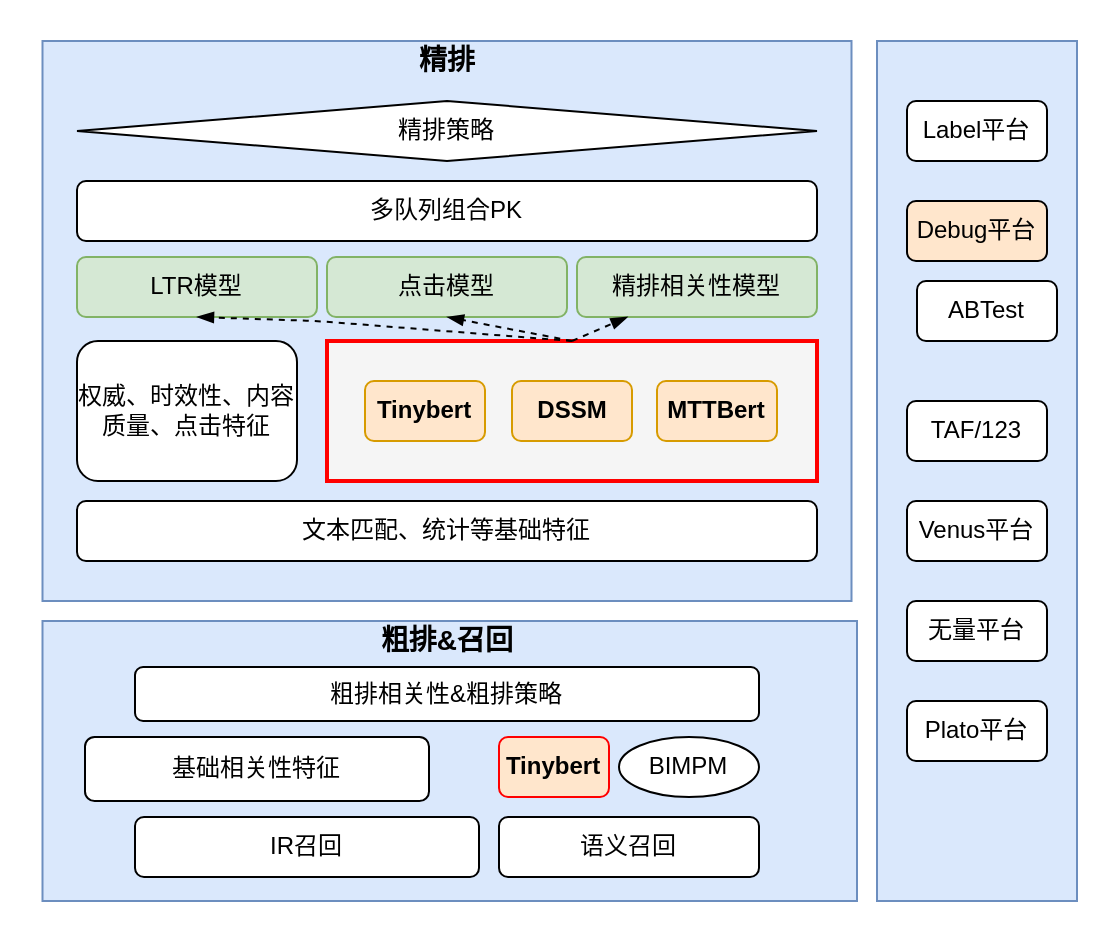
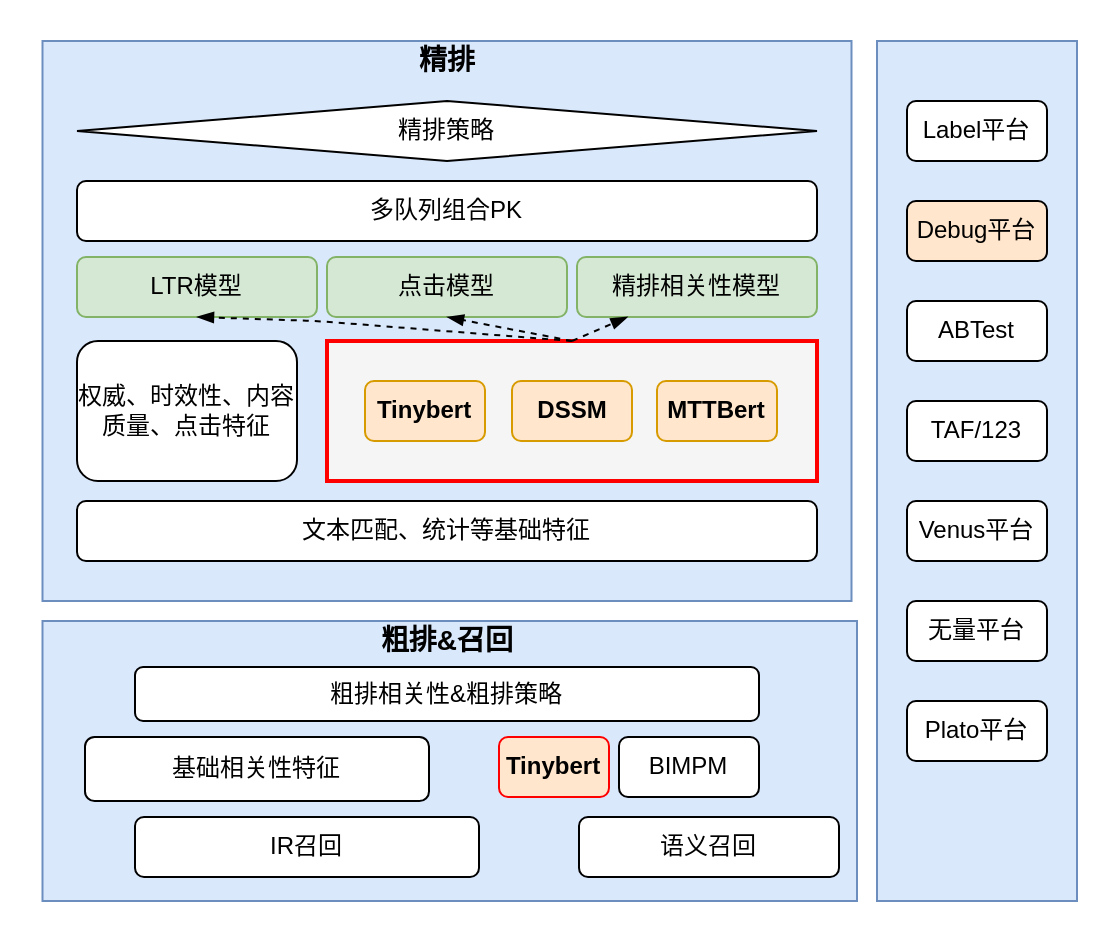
- <mxCell id="29" value="&lt;span&gt;ABTest&lt;/span&gt;" style="rounded=1;whiteSpace=wrap;html=1;strokeWidth=1;fontStyle=0" vertex="1" parent="1"><mxGeometry x="458" y="140" width="70" height="30" as="geometry" /></mxCell>
+ <mxCell id="29" value="&lt;span&gt;ABTest&lt;/span&gt;" style="rounded=1;whiteSpace=wrap;html=1;strokeWidth=1;fontStyle=0" vertex="1" parent="1"><mxGeometry x="453" y="150" width="70" height="30" as="geometry" /></mxCell>
- <mxCell id="21" value="&lt;span&gt;BIMPM&lt;/span&gt;" style="ellipse;whiteSpace=wrap;html=1;strokeWidth=1;fontStyle=0;" vertex="1" parent="1"><mxGeometry x="309" y="368" width="70" height="30" as="geometry" /></mxCell>
+ <mxCell id="21" value="&lt;span&gt;BIMPM&lt;/span&gt;" style="rounded=1;whiteSpace=wrap;html=1;strokeWidth=1;fontStyle=0" vertex="1" parent="1"><mxGeometry x="309" y="368" width="70" height="30" as="geometry" /></mxCell>
- <mxCell id="24" value="&lt;span&gt;语义召回&lt;/span&gt;" style="rounded=1;whiteSpace=wrap;html=1;strokeWidth=1;fontStyle=0" vertex="1" parent="1"><mxGeometry x="249" y="408" width="130" height="30" as="geometry" /></mxCell>
+ <mxCell id="24" value="&lt;span&gt;语义召回&lt;/span&gt;" style="rounded=1;whiteSpace=wrap;html=1;strokeWidth=1;fontStyle=0" vertex="1" parent="1"><mxGeometry x="289" y="408" width="130" height="30" as="geometry" /></mxCell>
